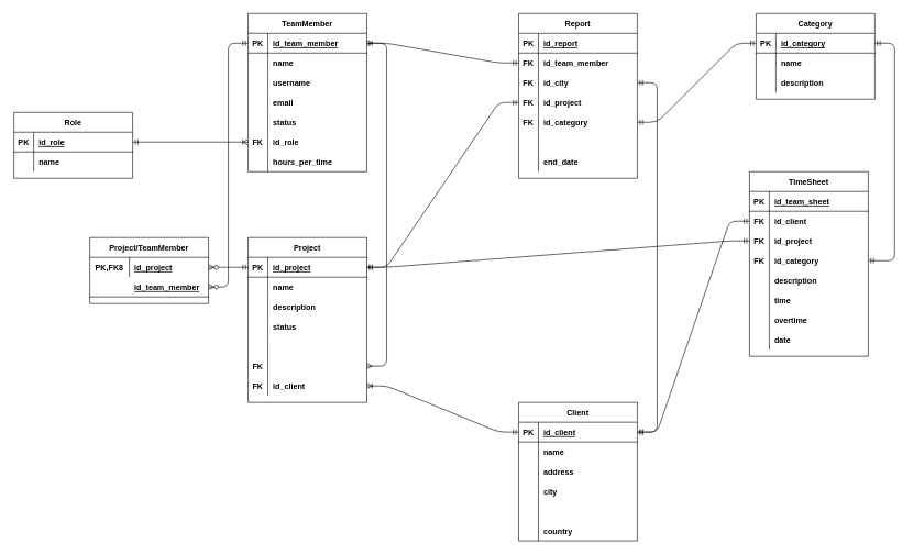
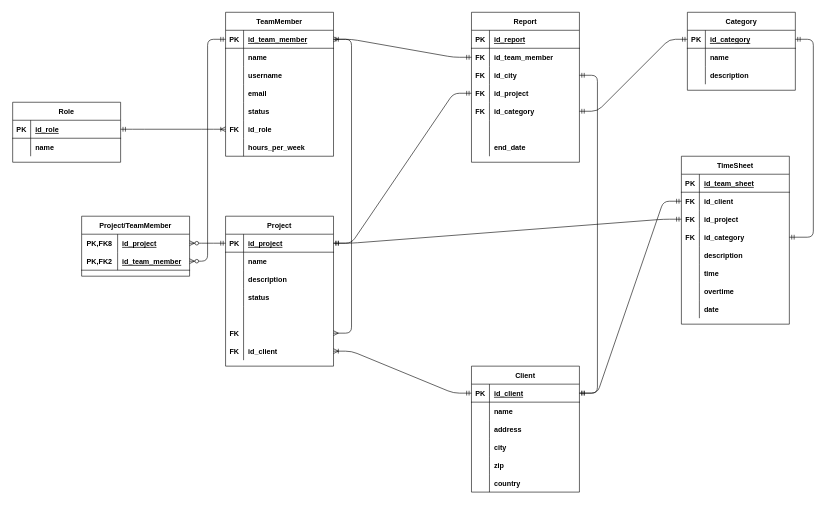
- <mxCell id="23" value="hours_per_time" style="shape=partialRectangle;connectable=0;fillColor=none;top=0;left=0;bottom=0;right=0;align=left;spacingLeft=6;overflow=hidden;fontStyle=1" vertex="1" parent="21"><mxGeometry x="30" width="150" height="30" as="geometry" /></mxCell>
+ <mxCell id="23" value="hours_per_week" style="shape=partialRectangle;connectable=0;fillColor=none;top=0;left=0;bottom=0;right=0;align=left;spacingLeft=6;overflow=hidden;fontStyle=1" vertex="1" parent="21"><mxGeometry x="30" width="150" height="30" as="geometry" /></mxCell>
+ <mxCell id="140" value="PK,FK2" style="shape=partialRectangle;connectable=0;fillColor=none;top=0;left=0;bottom=0;right=0;fontStyle=1;overflow=hidden;" vertex="1" parent="139"><mxGeometry width="60" height="30" as="geometry" /></mxCell>
+ <mxCell id="39" value="zip" style="shape=partialRectangle;connectable=0;fillColor=none;top=0;left=0;bottom=0;right=0;align=left;spacingLeft=6;overflow=hidden;fontStyle=1" vertex="1" parent="37"><mxGeometry x="30" width="150" height="30" as="geometry" /></mxCell>
